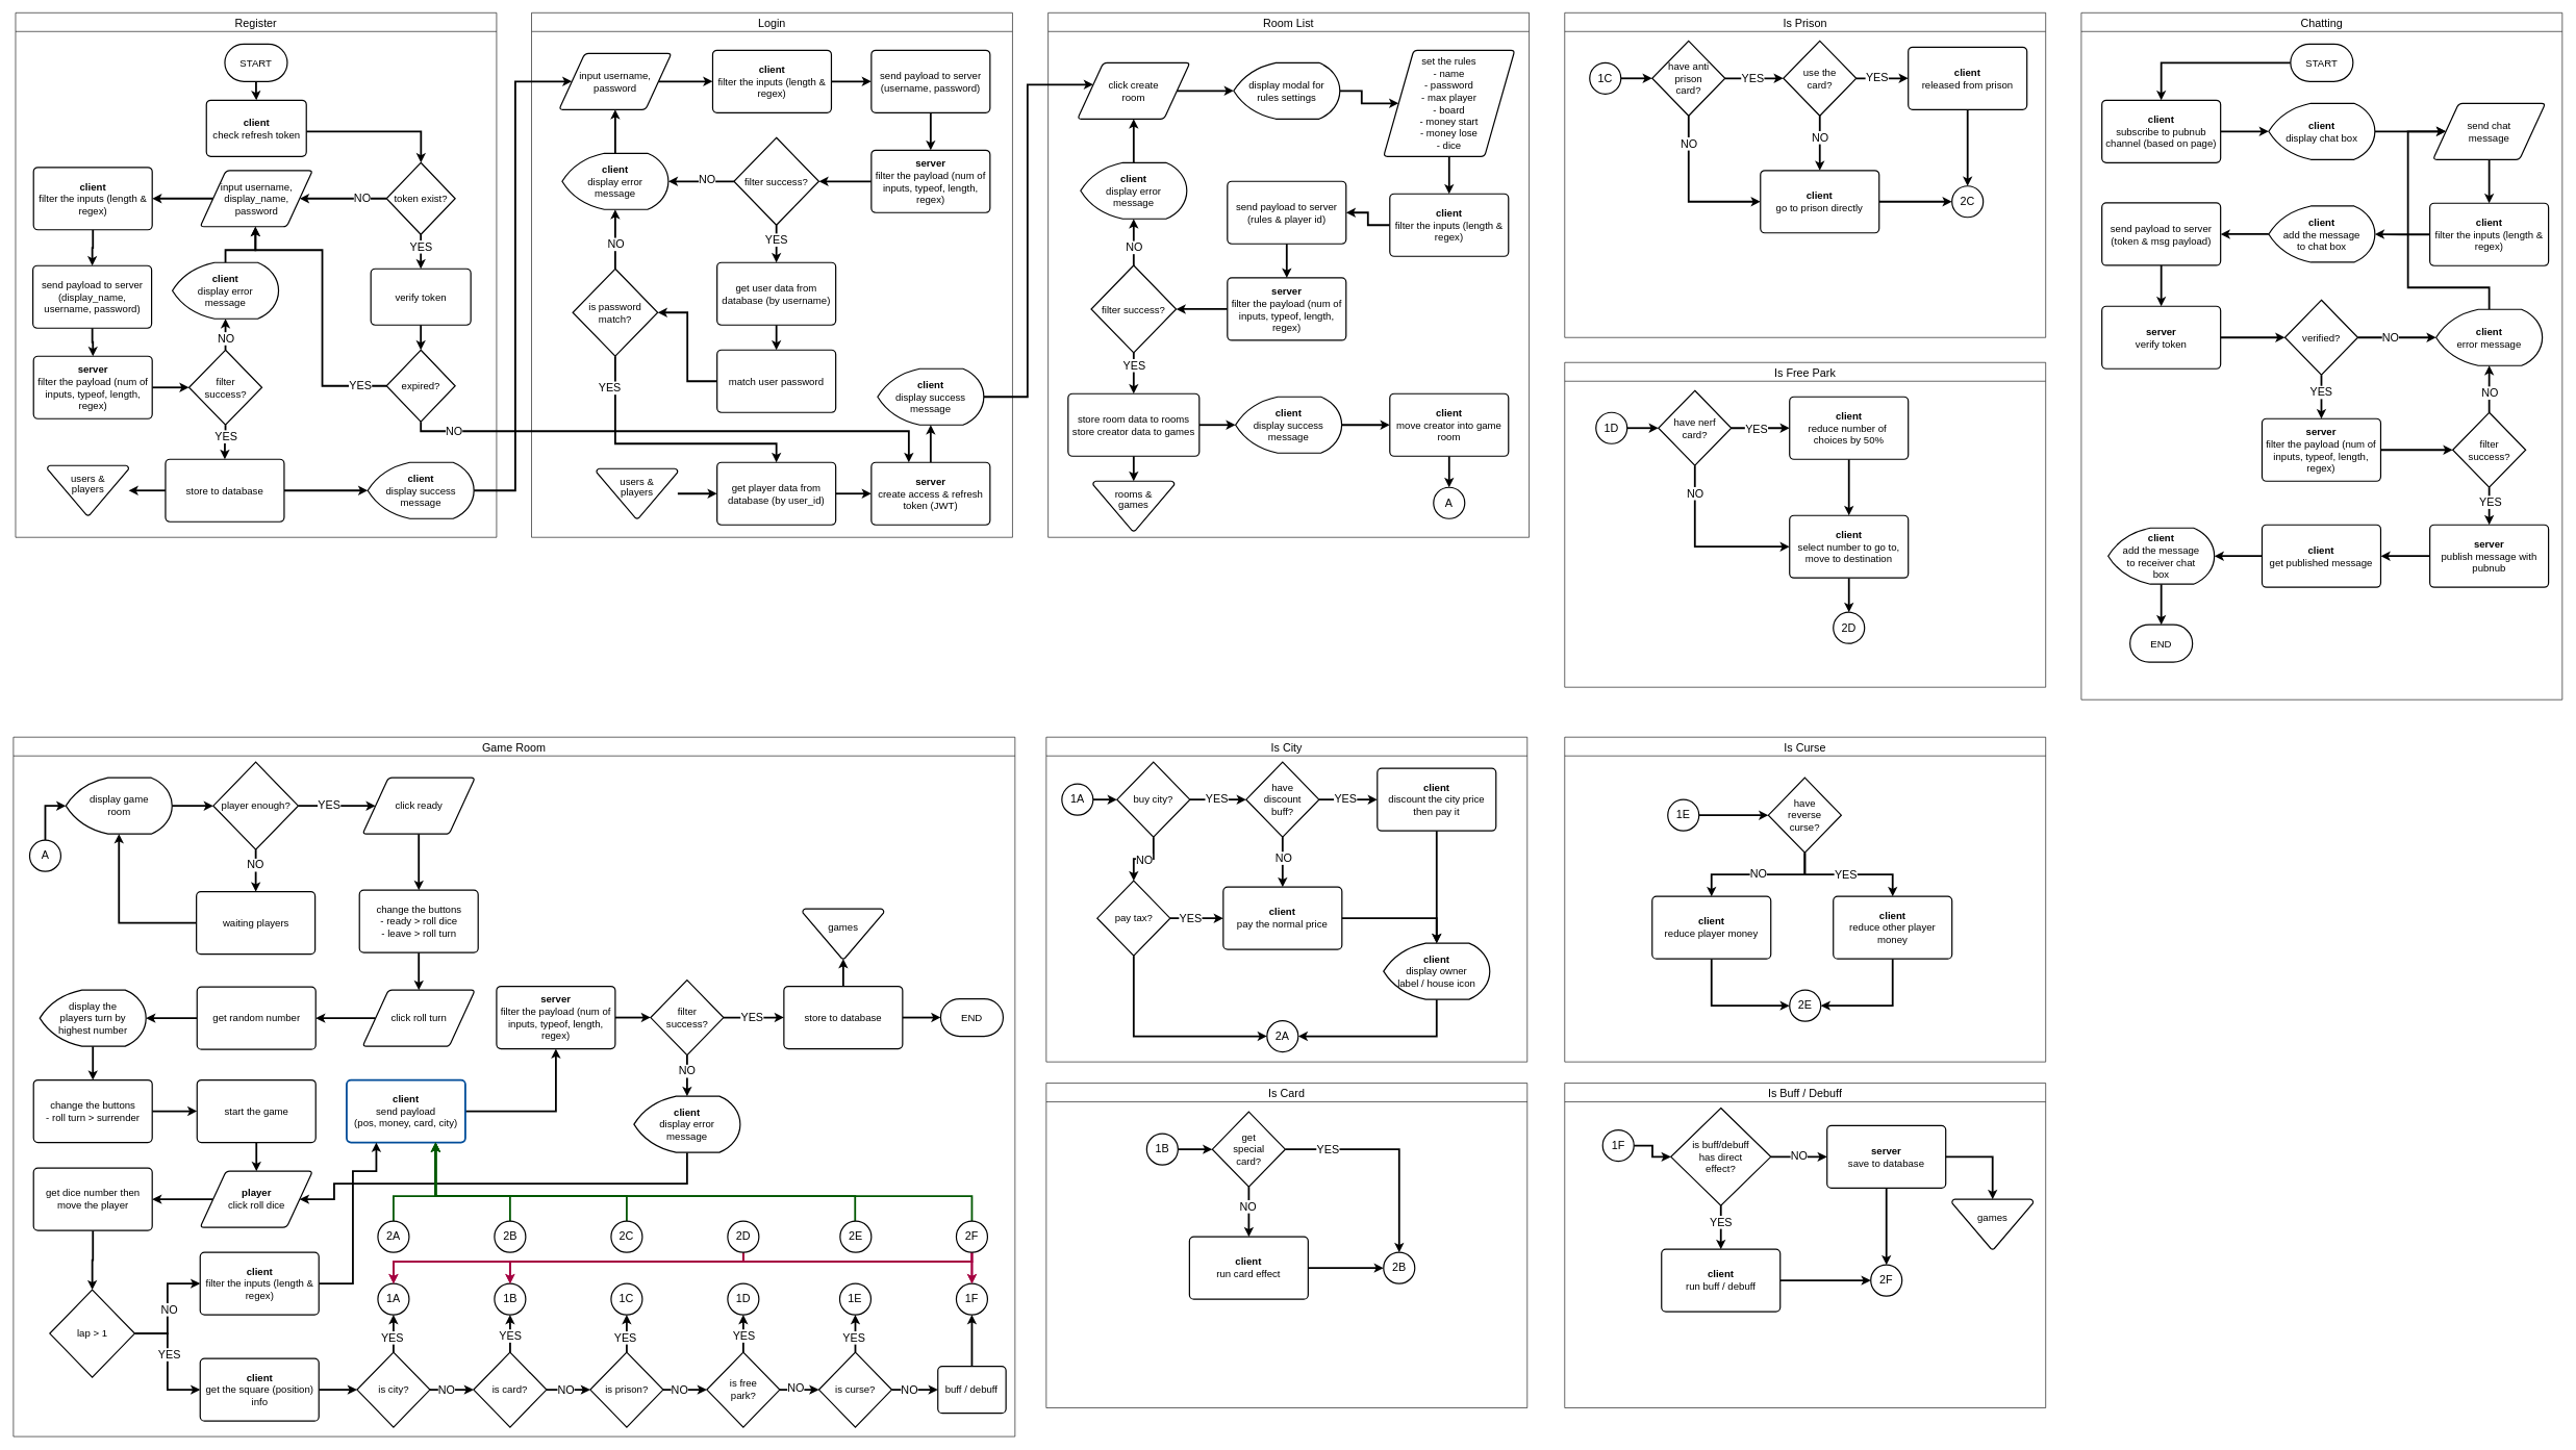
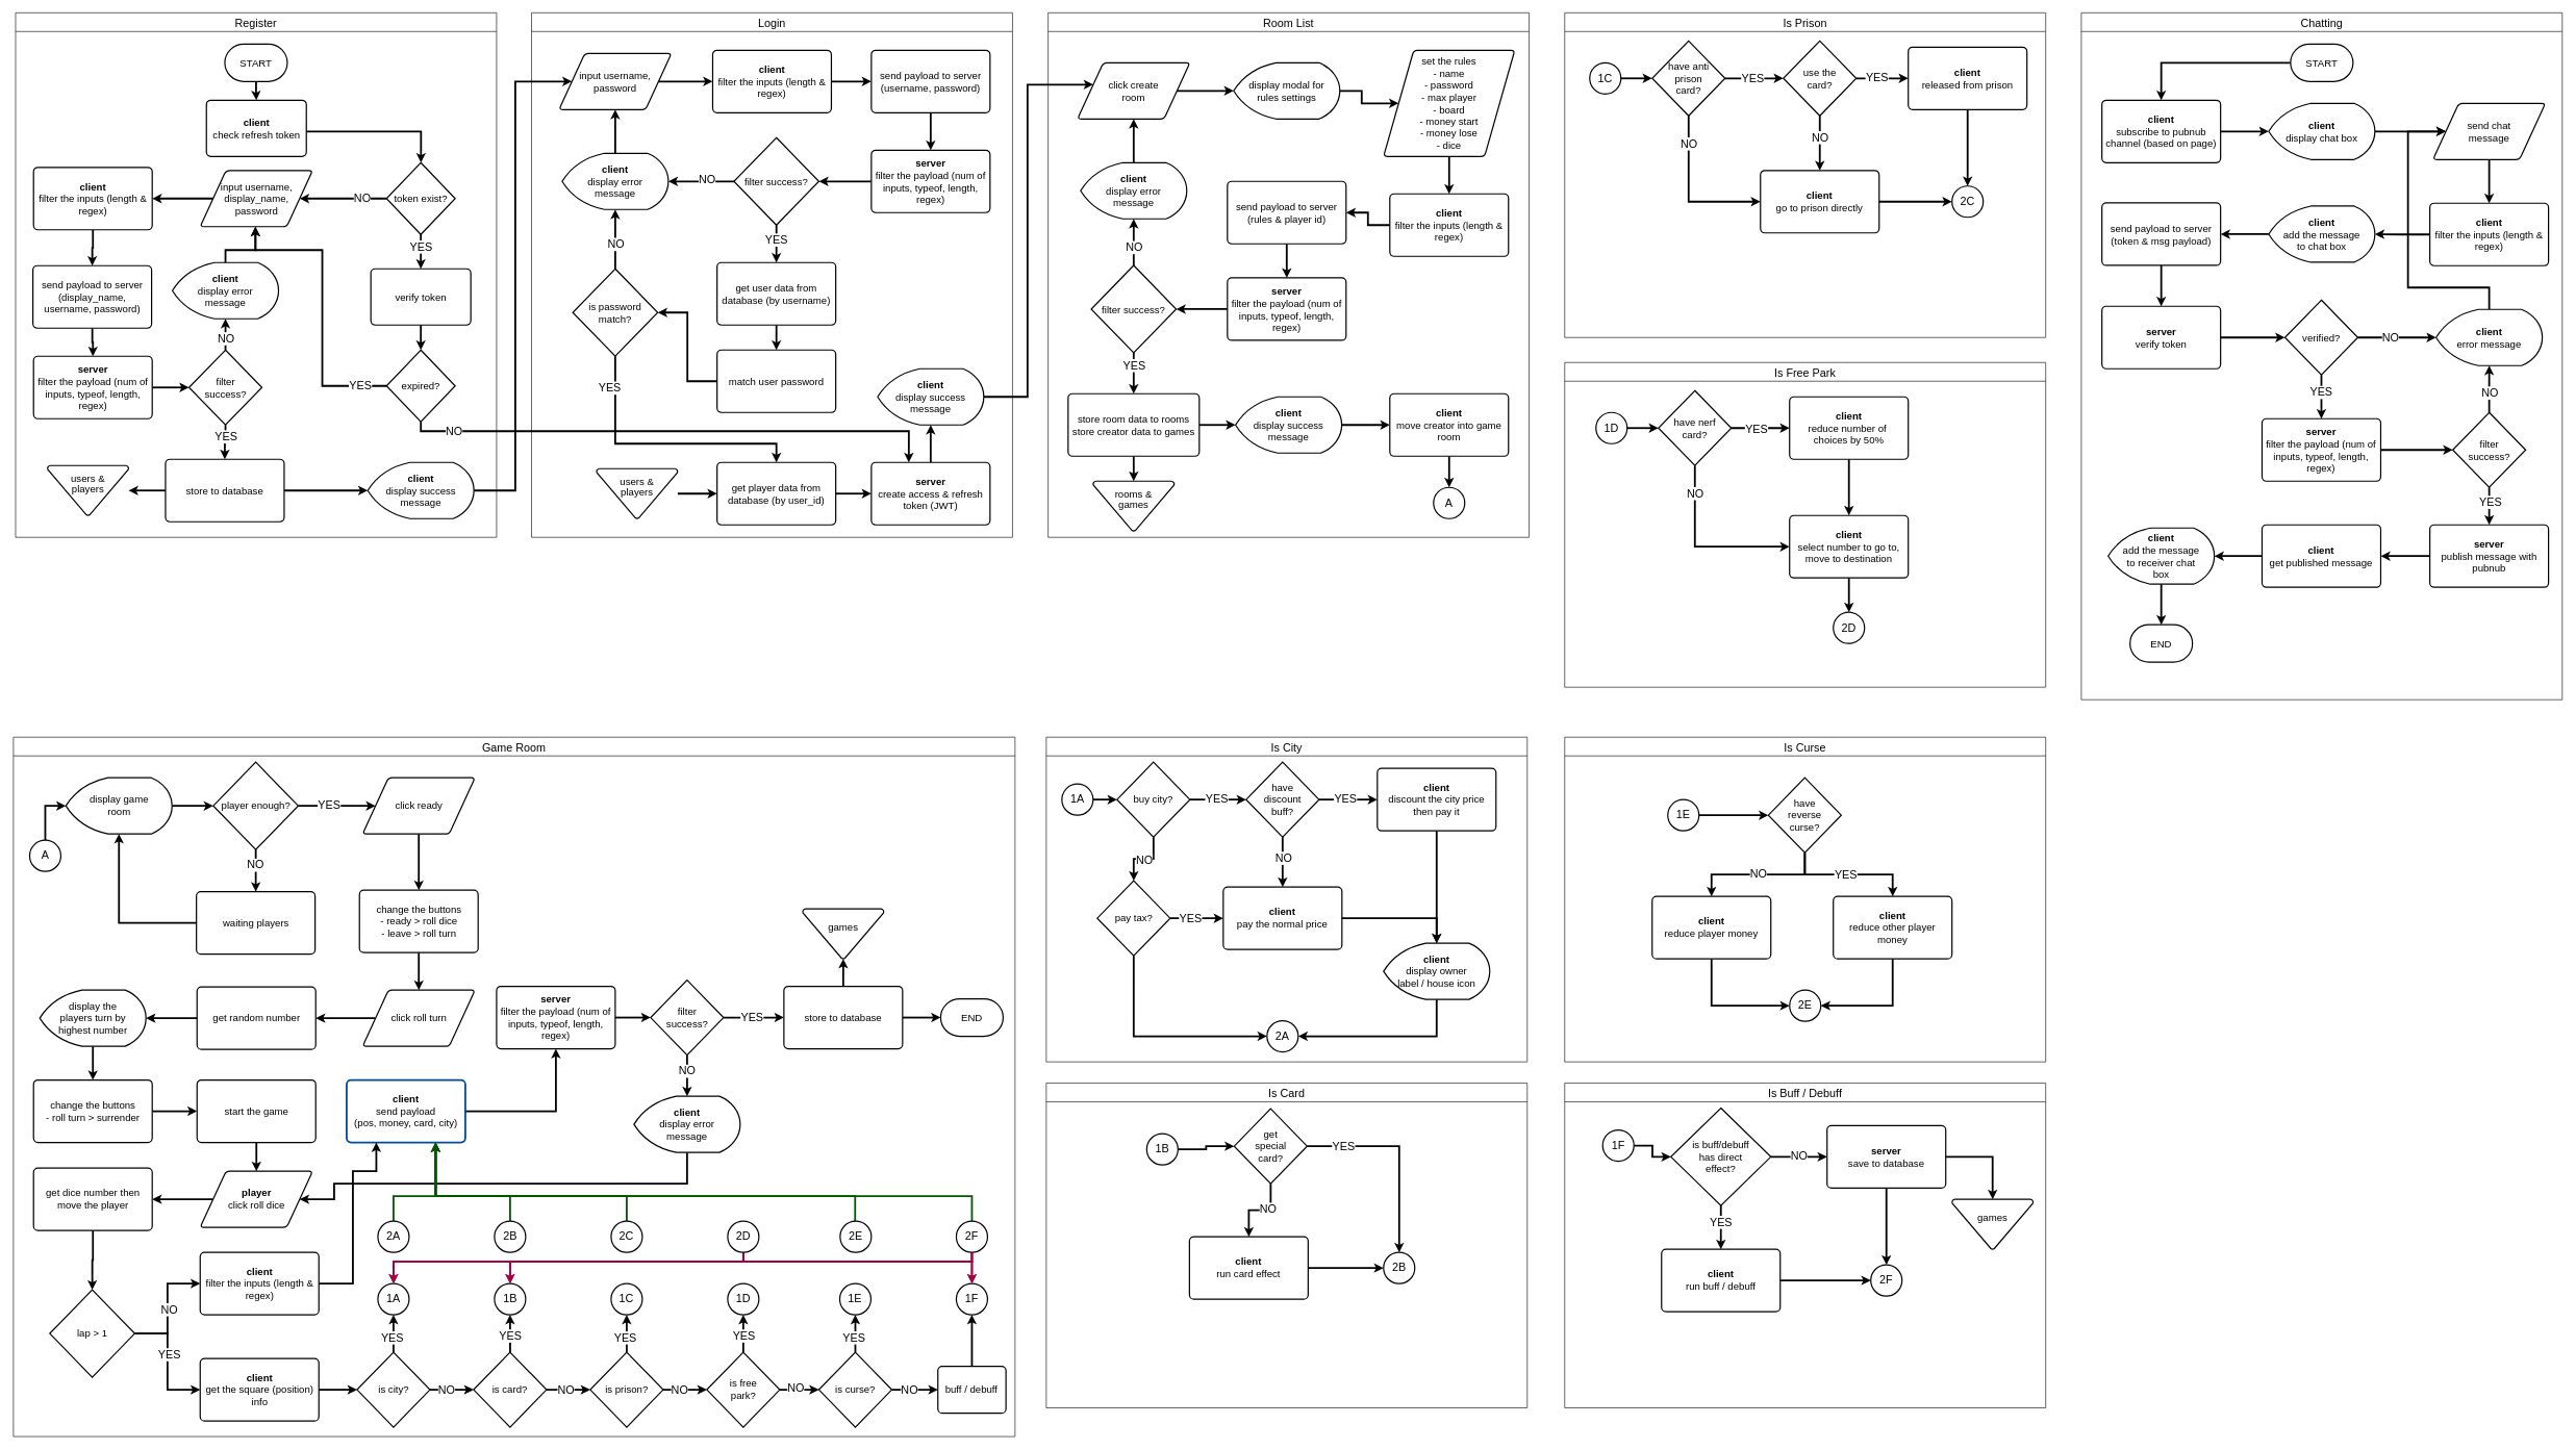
- <mxCell id="248" value="&lt;font size=&quot;3&quot;&gt;get special card?&lt;/font&gt;" style="strokeWidth=2;html=1;shape=mxgraph.flowchart.decision;whiteSpace=wrap;spacing=22;" parent="1" vertex="1"><mxGeometry x="1939.88" y="1780" width="116.75" height="120" as="geometry" /></mxCell>
+ <mxCell id="248" value="&lt;font size=&quot;3&quot;&gt;get special card?&lt;/font&gt;" style="strokeWidth=2;html=1;shape=mxgraph.flowchart.decision;whiteSpace=wrap;spacing=22;" parent="1" vertex="1"><mxGeometry x="1974.88" y="1775" width="116.75" height="120" as="geometry" /></mxCell>
